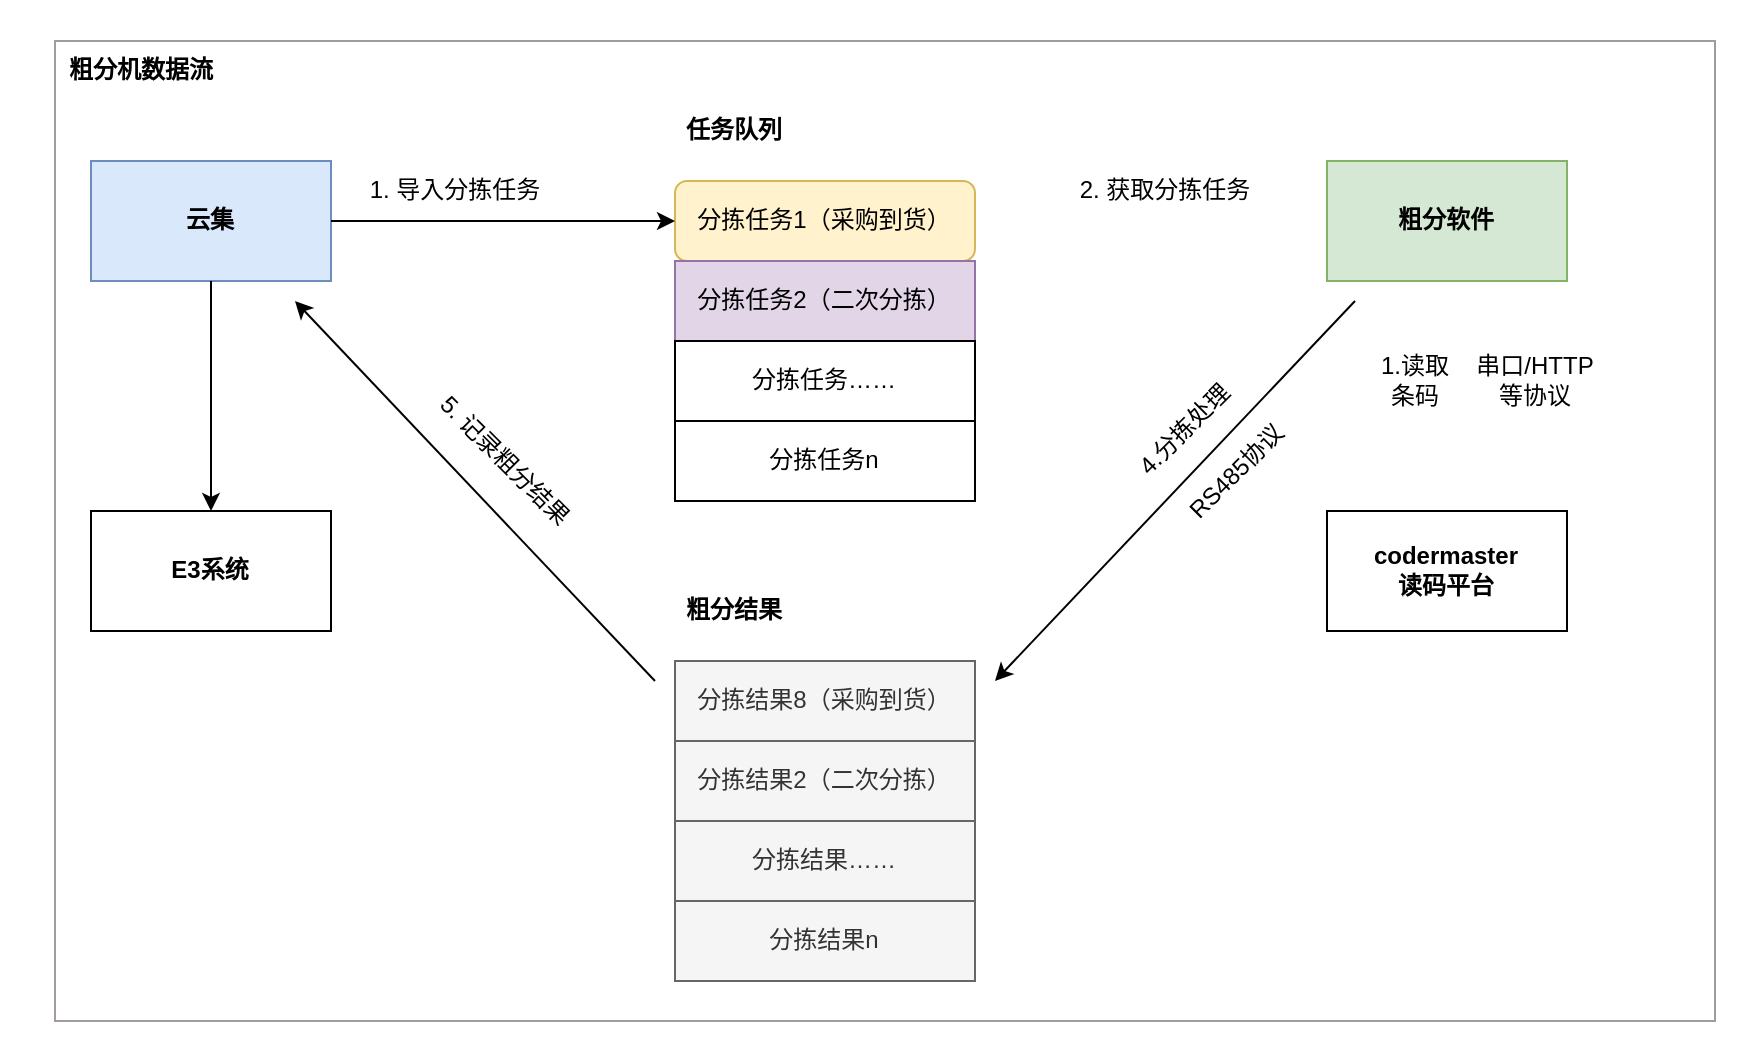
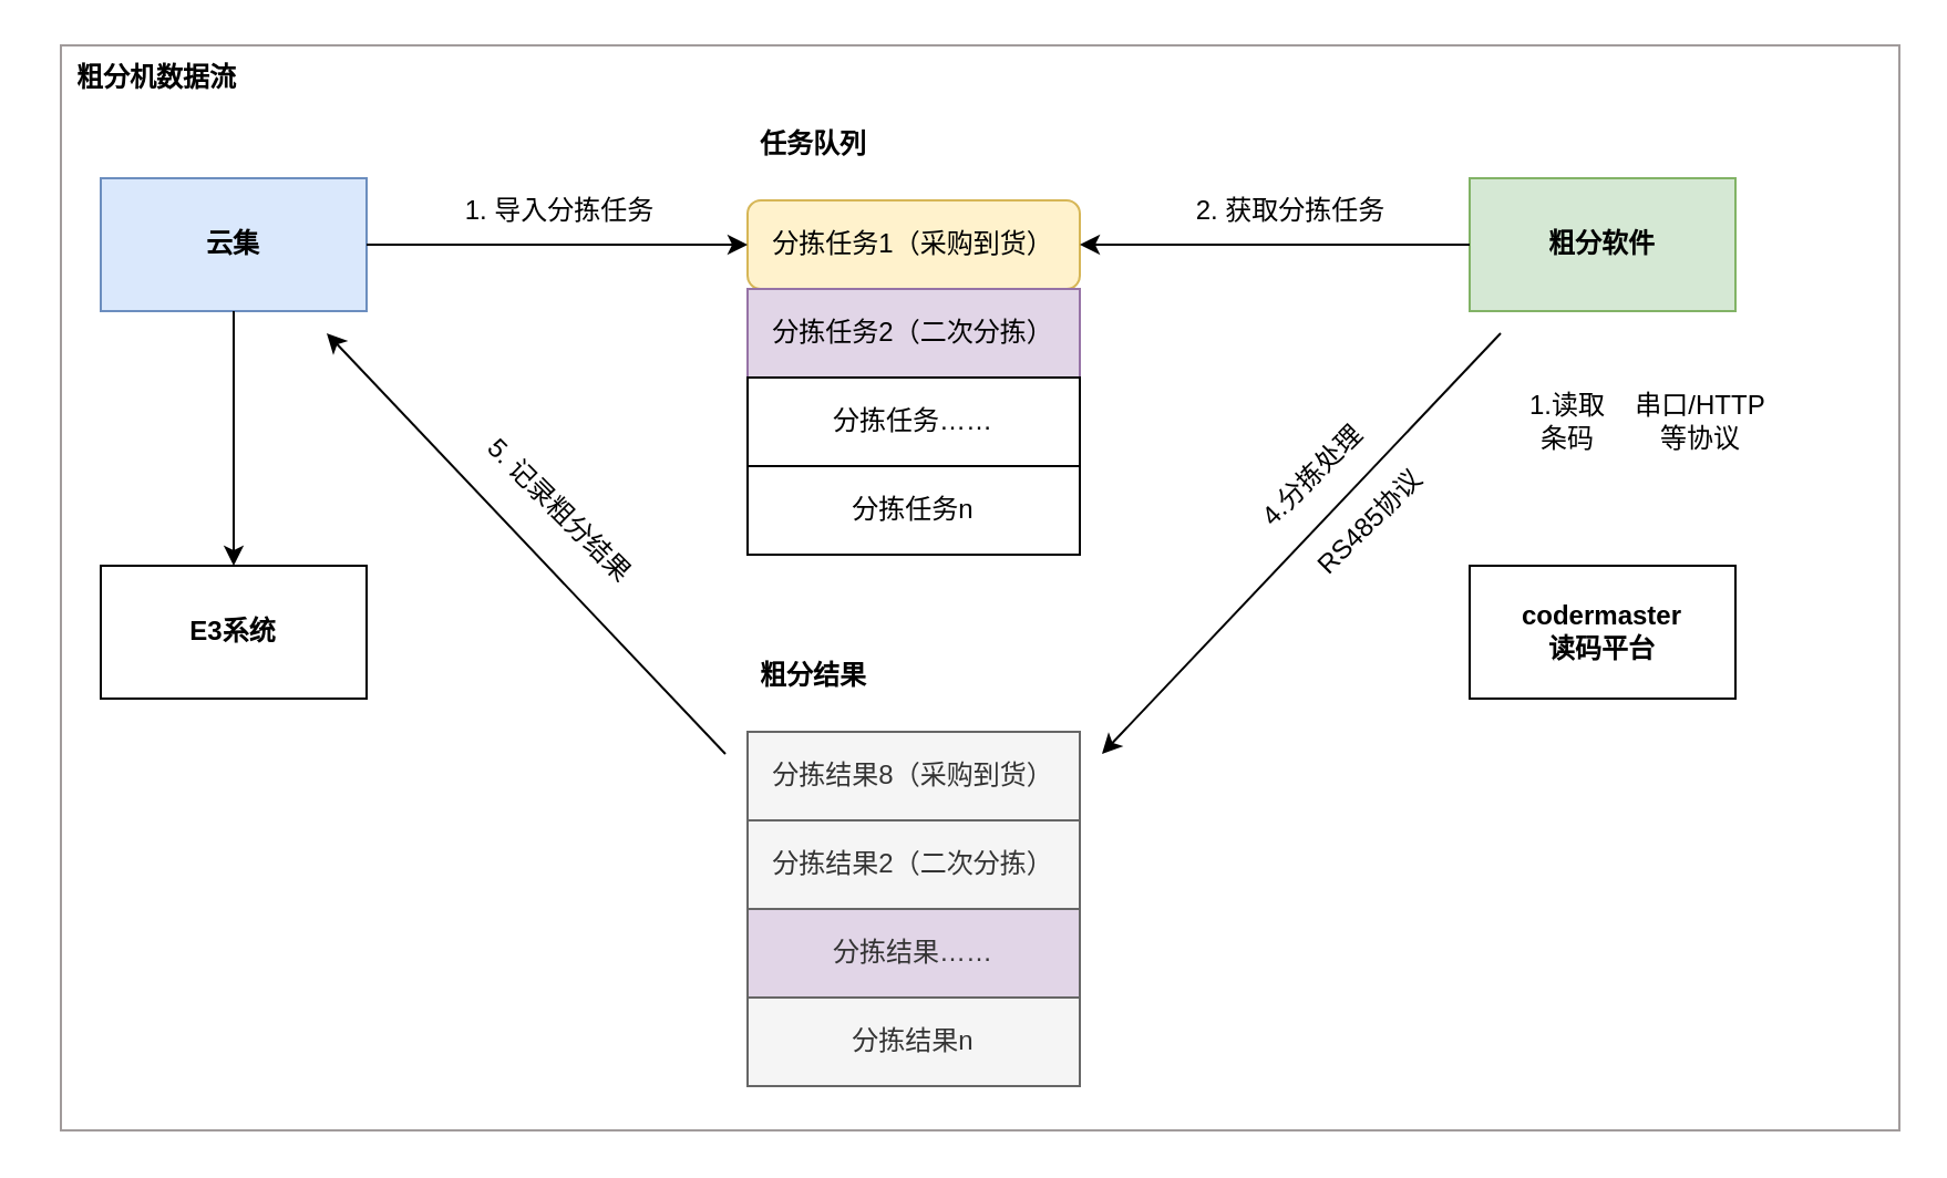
- <mxCell id="27" value="1. 导入分拣任务" style="text;html=1;align=center;verticalAlign=middle;resizable=0;points=[];autosize=1;strokeColor=none;fillColor=none;" vertex="1" parent="1"><mxGeometry x="172" y="80" width="110" height="30" as="geometry" /></mxCell>
+ <mxCell id="27" value="1. 导入分拣任务" style="text;html=1;align=center;verticalAlign=middle;resizable=0;points=[];autosize=1;strokeColor=none;fillColor=none;" vertex="1" parent="1"><mxGeometry x="197" y="80" width="110" height="30" as="geometry" /></mxCell>
+ <mxCell id="15" value="" style="endArrow=classic;html=1;rounded=0;exitX=0;exitY=0.5;exitDx=0;exitDy=0;entryX=1;entryY=0.5;entryDx=0;entryDy=0;" edge="1" parent="1" source="9" target="5"><mxGeometry width="50" height="50" relative="1" as="geometry"><mxPoint x="613" y="120" as="sourcePoint" /><mxPoint x="543" y="110" as="targetPoint" /></mxGeometry></mxCell>
- <mxCell id="19" value="分拣结果……" style="rounded=0;whiteSpace=wrap;html=1;fillColor=#f5f5f5;fontColor=#333333;strokeColor=#666666;" vertex="1" parent="1"><mxGeometry x="337" y="410" width="150" height="40" as="geometry" /></mxCell>
+ <mxCell id="19" value="分拣结果……" style="rounded=0;whiteSpace=wrap;html=1;fillColor=#e1d5e7;fontColor=#333333;strokeColor=#666666;" vertex="1" parent="1"><mxGeometry x="337" y="410" width="150" height="40" as="geometry" /></mxCell>
